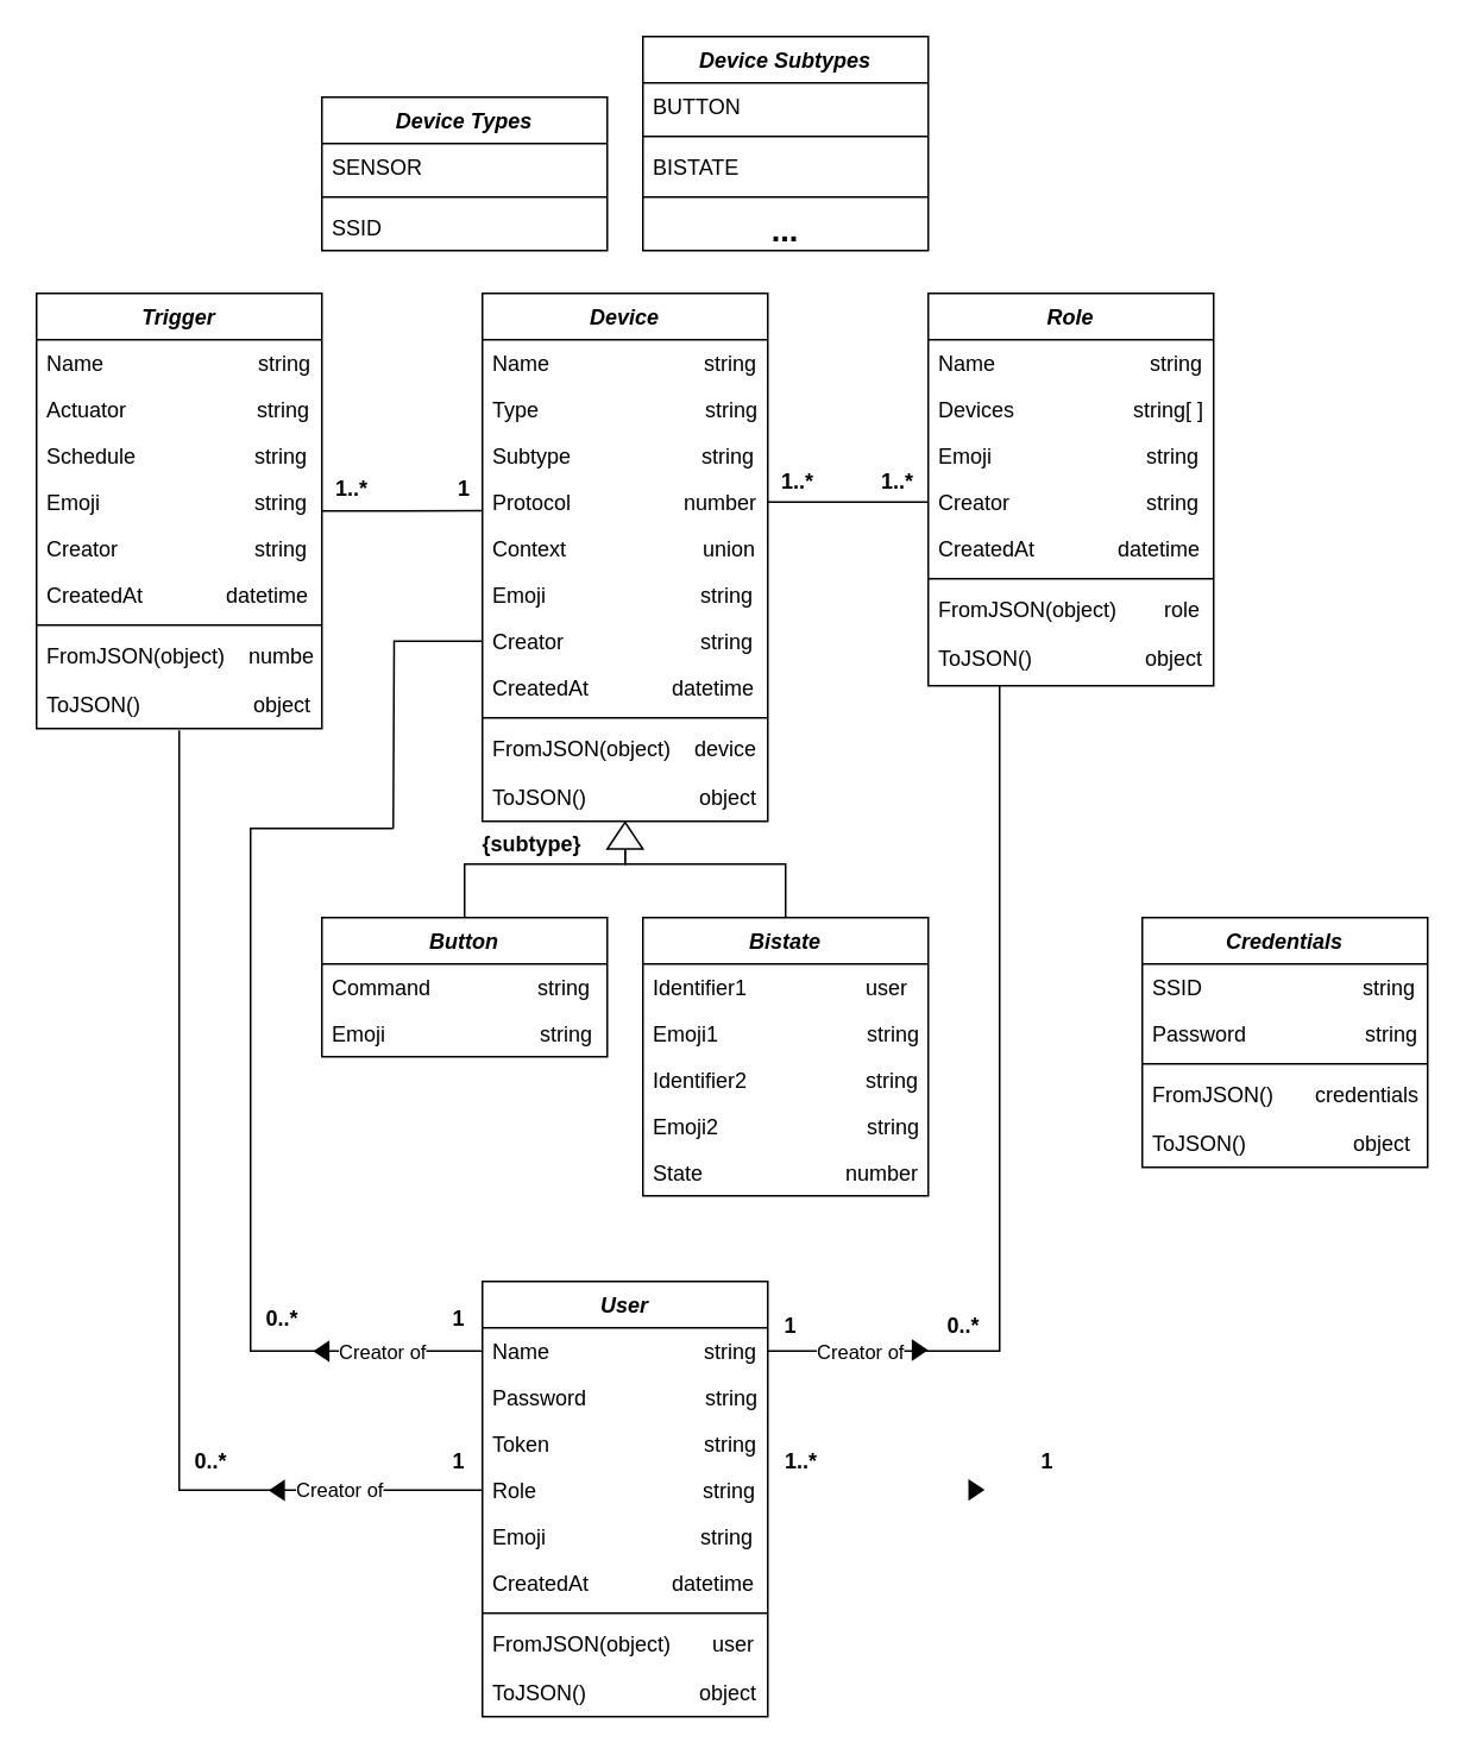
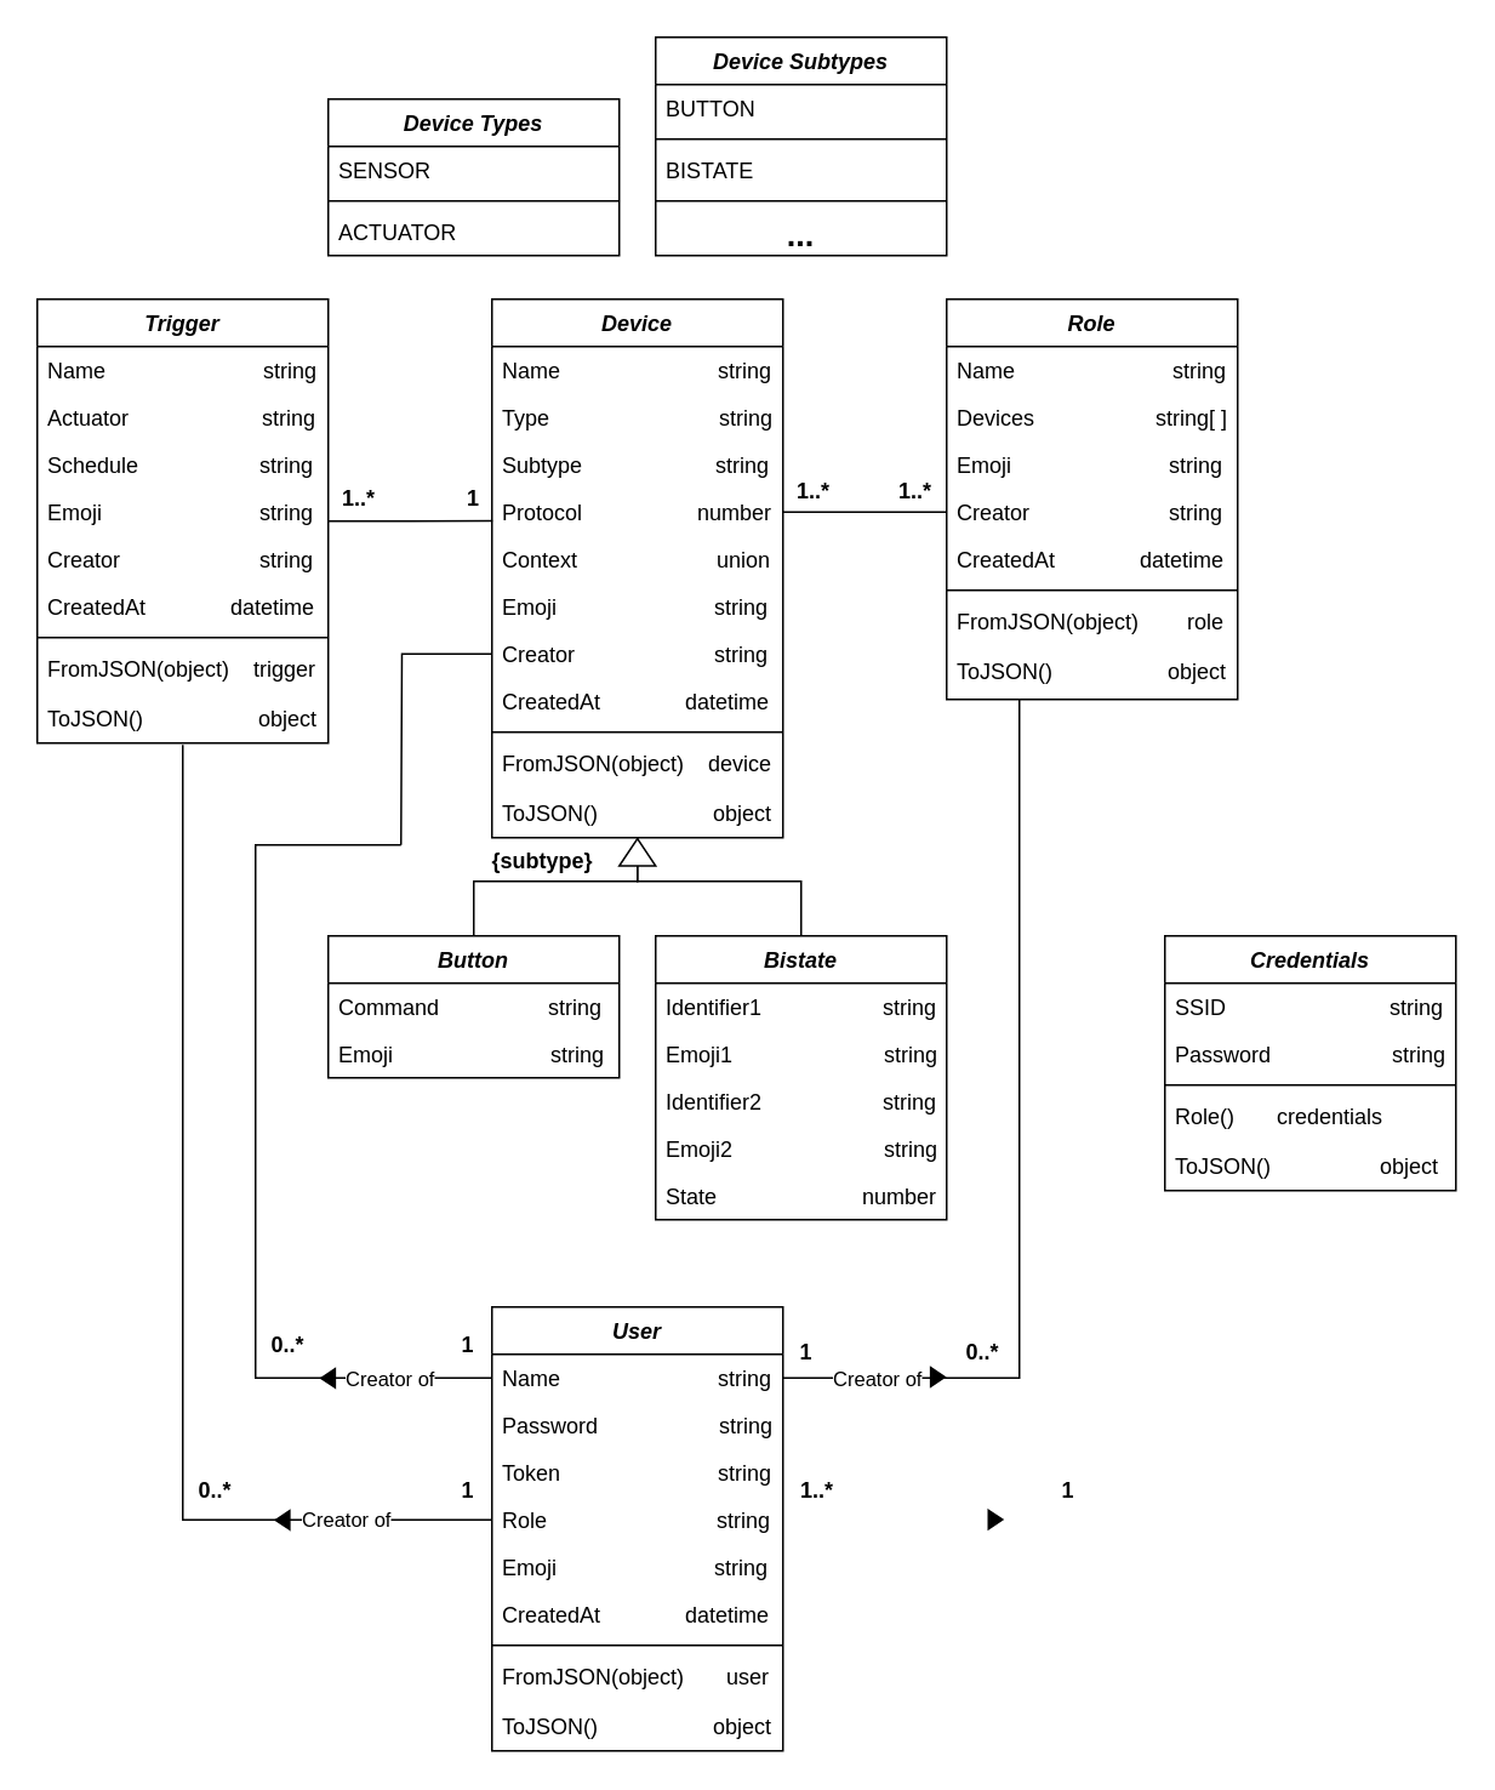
- <mxCell id="41" value="SSID" style="text;strokeColor=none;fillColor=none;align=left;verticalAlign=middle;spacingLeft=4;spacingRight=4;overflow=hidden;rotatable=0;points=[[0,0.5],[1,0.5]];portConstraint=eastwest;" vertex="1" parent="38"><mxGeometry y="60" width="160" height="26" as="geometry" /></mxCell>
+ <mxCell id="41" value="ACTUATOR" style="text;strokeColor=none;fillColor=none;align=left;verticalAlign=middle;spacingLeft=4;spacingRight=4;overflow=hidden;rotatable=0;points=[[0,0.5],[1,0.5]];portConstraint=eastwest;" vertex="1" parent="38"><mxGeometry y="60" width="160" height="26" as="geometry" /></mxCell>
- <mxCell id="36" value="FromJSON(object)    number" style="text;align=left;verticalAlign=middle;spacingLeft=4;spacingRight=4;overflow=hidden;rotatable=0;points=[[0,0.5],[1,0.5]];portConstraint=eastwest;" vertex="1" parent="28"><mxGeometry y="190" width="160" height="26" as="geometry" /></mxCell>
+ <mxCell id="36" value="FromJSON(object)    trigger" style="text;align=left;verticalAlign=middle;spacingLeft=4;spacingRight=4;overflow=hidden;rotatable=0;points=[[0,0.5],[1,0.5]];portConstraint=eastwest;" vertex="1" parent="28"><mxGeometry y="190" width="160" height="26" as="geometry" /></mxCell>
- <mxCell id="54" value="Identifier1                    user" style="text;align=left;verticalAlign=middle;spacingLeft=4;spacingRight=4;overflow=hidden;rotatable=0;points=[[0,0.5],[1,0.5]];portConstraint=eastwest;rounded=0;shadow=0;html=0;" vertex="1" parent="53"><mxGeometry y="26" width="160" height="26" as="geometry" /></mxCell>
+ <mxCell id="54" value="Identifier1                    string" style="text;align=left;verticalAlign=middle;spacingLeft=4;spacingRight=4;overflow=hidden;rotatable=0;points=[[0,0.5],[1,0.5]];portConstraint=eastwest;rounded=0;shadow=0;html=0;" vertex="1" parent="53"><mxGeometry y="26" width="160" height="26" as="geometry" /></mxCell>
- <mxCell id="6" value="FromJSON()       credentials" style="text;align=left;verticalAlign=middle;spacingLeft=4;spacingRight=4;overflow=hidden;rotatable=0;points=[[0,0.5],[1,0.5]];portConstraint=eastwest;" vertex="1" parent="2"><mxGeometry y="86" width="160" height="26" as="geometry" /></mxCell>
+ <mxCell id="6" value="Role()       credentials" style="text;align=left;verticalAlign=middle;spacingLeft=4;spacingRight=4;overflow=hidden;rotatable=0;points=[[0,0.5],[1,0.5]];portConstraint=eastwest;" vertex="1" parent="2"><mxGeometry y="86" width="160" height="26" as="geometry" /></mxCell>
